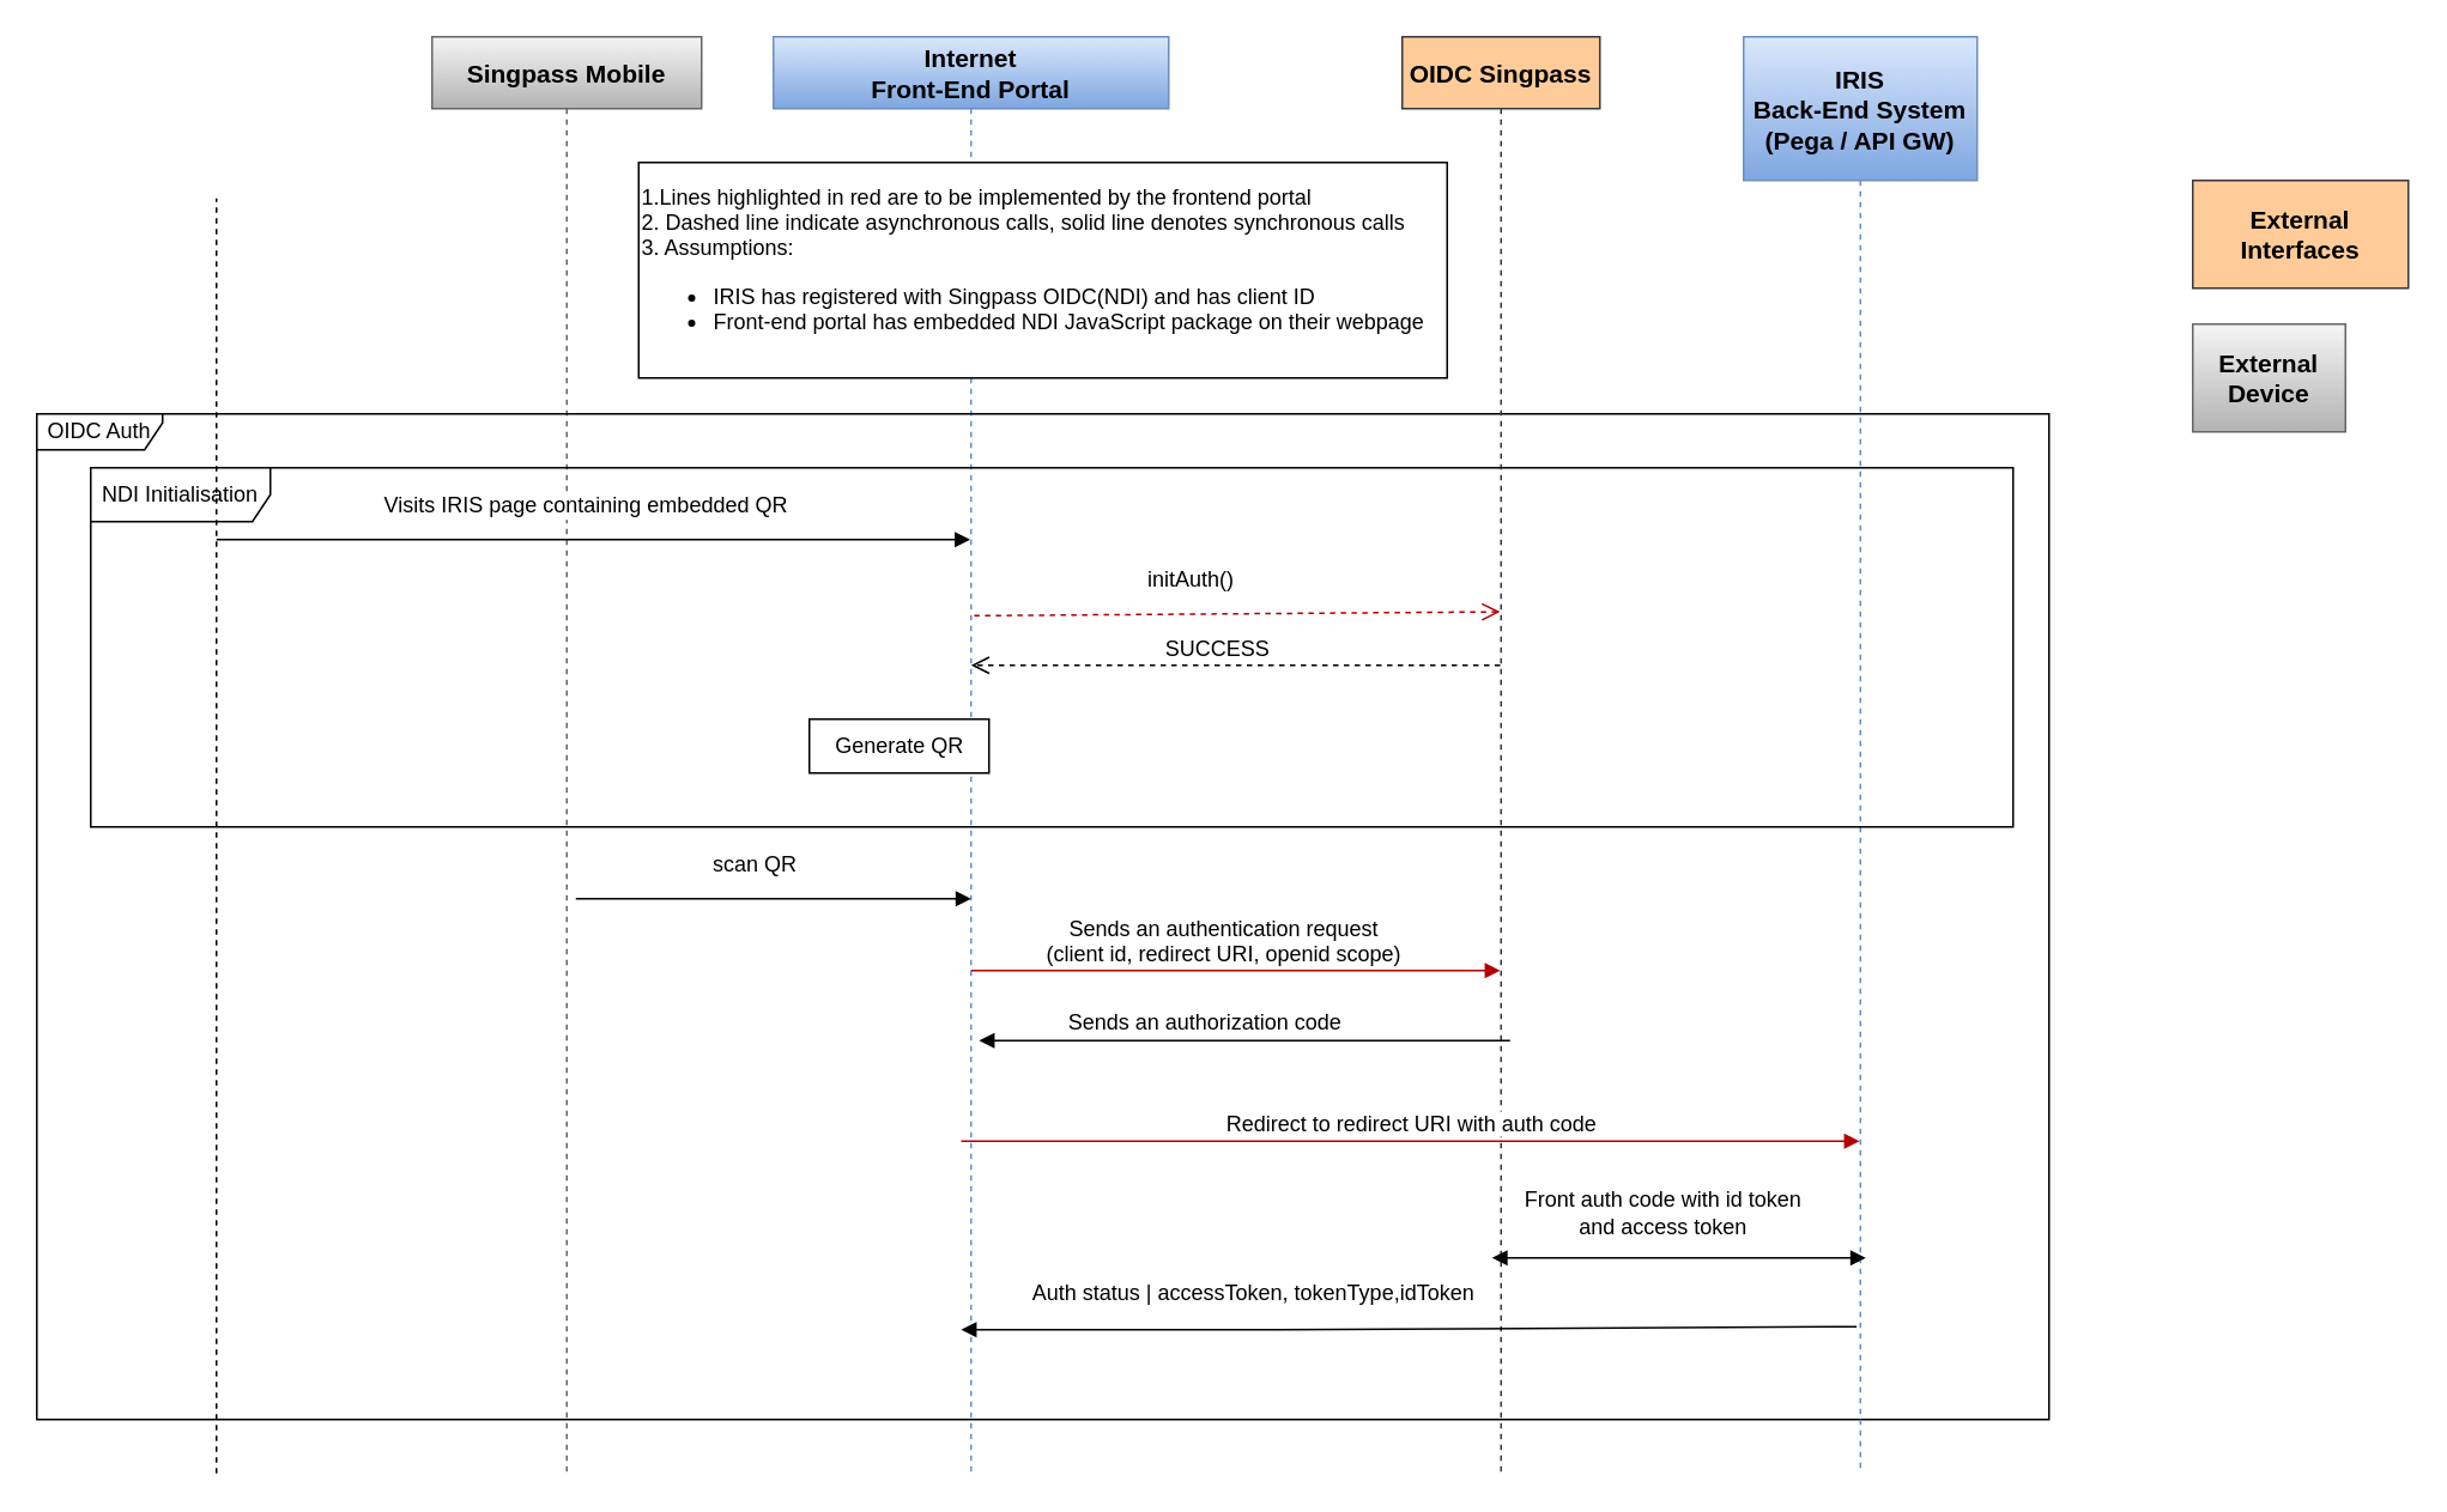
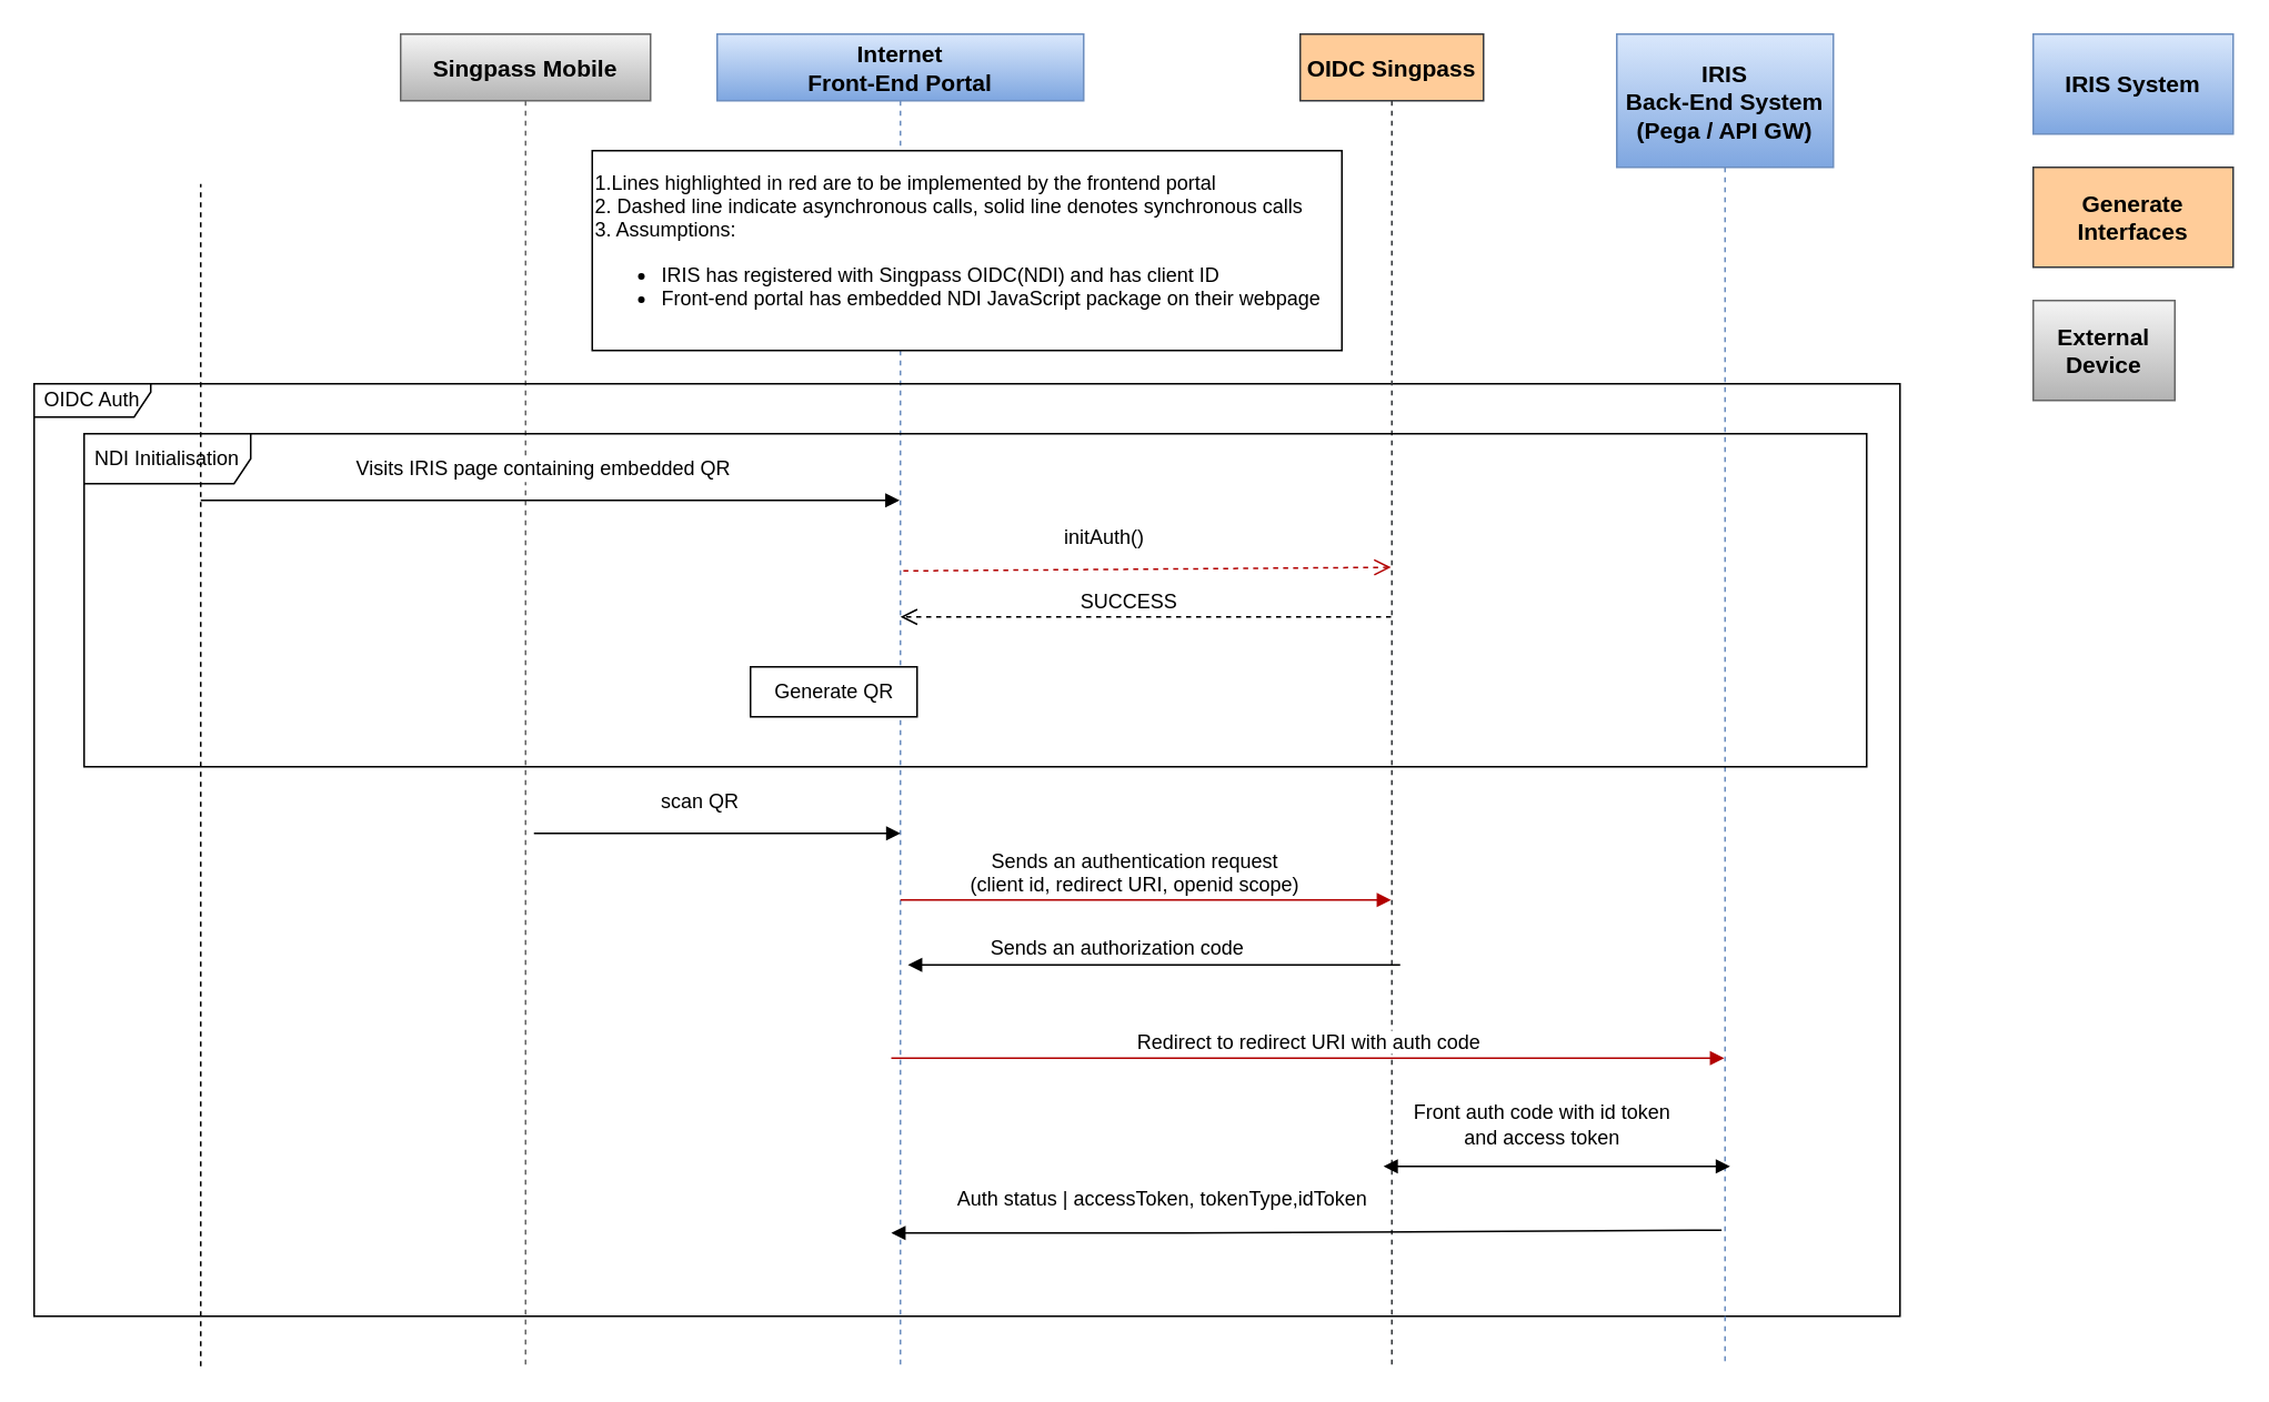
+ <mxCell id="20" value="&lt;font style=&quot;font-size: 14px;&quot;&gt;&lt;b&gt;IRIS System&lt;/b&gt;&lt;/font&gt;" style="rounded=0;whiteSpace=wrap;html=1;fontSize=12;fillColor=#dae8fc;gradientColor=#7ea6e0;strokeColor=#6c8ebf;" vertex="1" parent="1"><mxGeometry x="1220" y="20" width="120" height="60" as="geometry" /></mxCell>
- <mxCell id="21" value="&lt;font style=&quot;font-size: 14px;&quot;&gt;&lt;b&gt;External Interfaces&lt;/b&gt;&lt;/font&gt;" style="rounded=0;whiteSpace=wrap;html=1;fontSize=12;fillColor=#ffcc99;strokeColor=#36393d;" vertex="1" parent="1"><mxGeometry x="1220" y="100" width="120" height="60" as="geometry" /></mxCell>
+ <mxCell id="21" value="&lt;font style=&quot;font-size: 14px;&quot;&gt;&lt;b&gt;Generate Interfaces&lt;/b&gt;&lt;/font&gt;" style="rounded=0;whiteSpace=wrap;html=1;fontSize=12;fillColor=#ffcc99;strokeColor=#36393d;" vertex="1" parent="1"><mxGeometry x="1220" y="100" width="120" height="60" as="geometry" /></mxCell>
